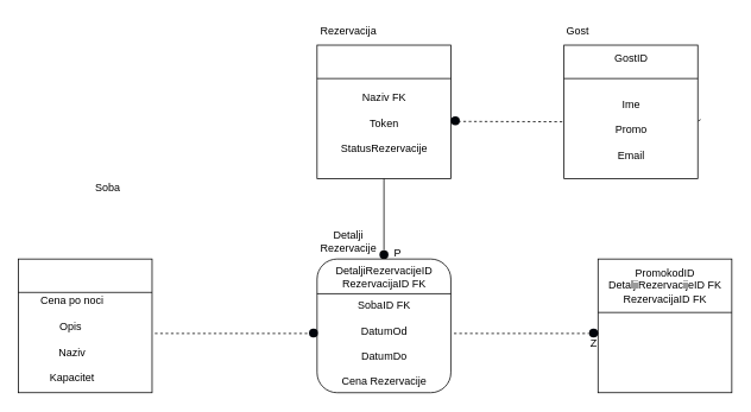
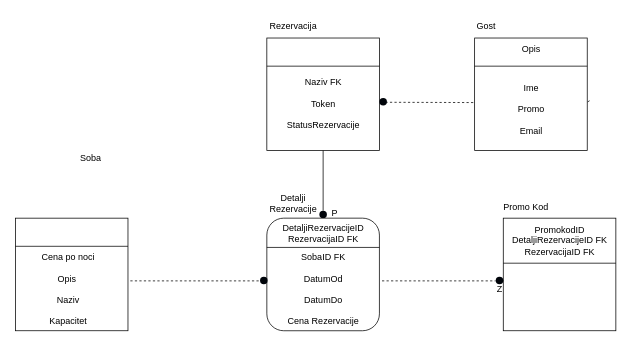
- <mxCell id="4" value="GostID" style="text;html=1;align=center;verticalAlign=middle;resizable=0;points=[];autosize=1;strokeColor=none;fillColor=none;" vertex="1" parent="1"><mxGeometry x="676.85" y="50" width="60" height="30" as="geometry" /></mxCell>
+ <mxCell id="4" value="Opis" style="text;html=1;align=center;verticalAlign=middle;resizable=0;points=[];autosize=1;strokeColor=none;fillColor=none;" vertex="1" parent="1"><mxGeometry x="676.85" y="50" width="60" height="30" as="geometry" /></mxCell>
+ <mxCell id="29" value="Promo Kod" style="text;html=1;align=center;verticalAlign=middle;resizable=0;points=[];autosize=1;strokeColor=none;fillColor=none;" vertex="1" parent="1"><mxGeometry x="660" y="260" width="80" height="30" as="geometry" /></mxCell>
- <mxCell id="22" value="Cena po noci&lt;br&gt;&lt;br&gt;Opis&amp;nbsp;&lt;br&gt;&lt;br&gt;Naziv&lt;br&gt;&lt;br&gt;Kapacitet" style="text;html=1;align=center;verticalAlign=middle;resizable=0;points=[];autosize=1;strokeColor=none;fillColor=none;" vertex="1" parent="1"><mxGeometry x="35" y="325" width="90" height="110" as="geometry" /></mxCell>
+ <mxCell id="22" value="Cena po noci&lt;br&gt;&lt;br&gt;Opis&amp;nbsp;&lt;br&gt;&lt;br&gt;Naziv&lt;br&gt;&lt;br&gt;Kapacitet" style="text;html=1;align=center;verticalAlign=middle;resizable=0;points=[];autosize=1;strokeColor=none;fillColor=none;" vertex="1" parent="1"><mxGeometry x="45" y="330" width="90" height="110" as="geometry" /></mxCell>
